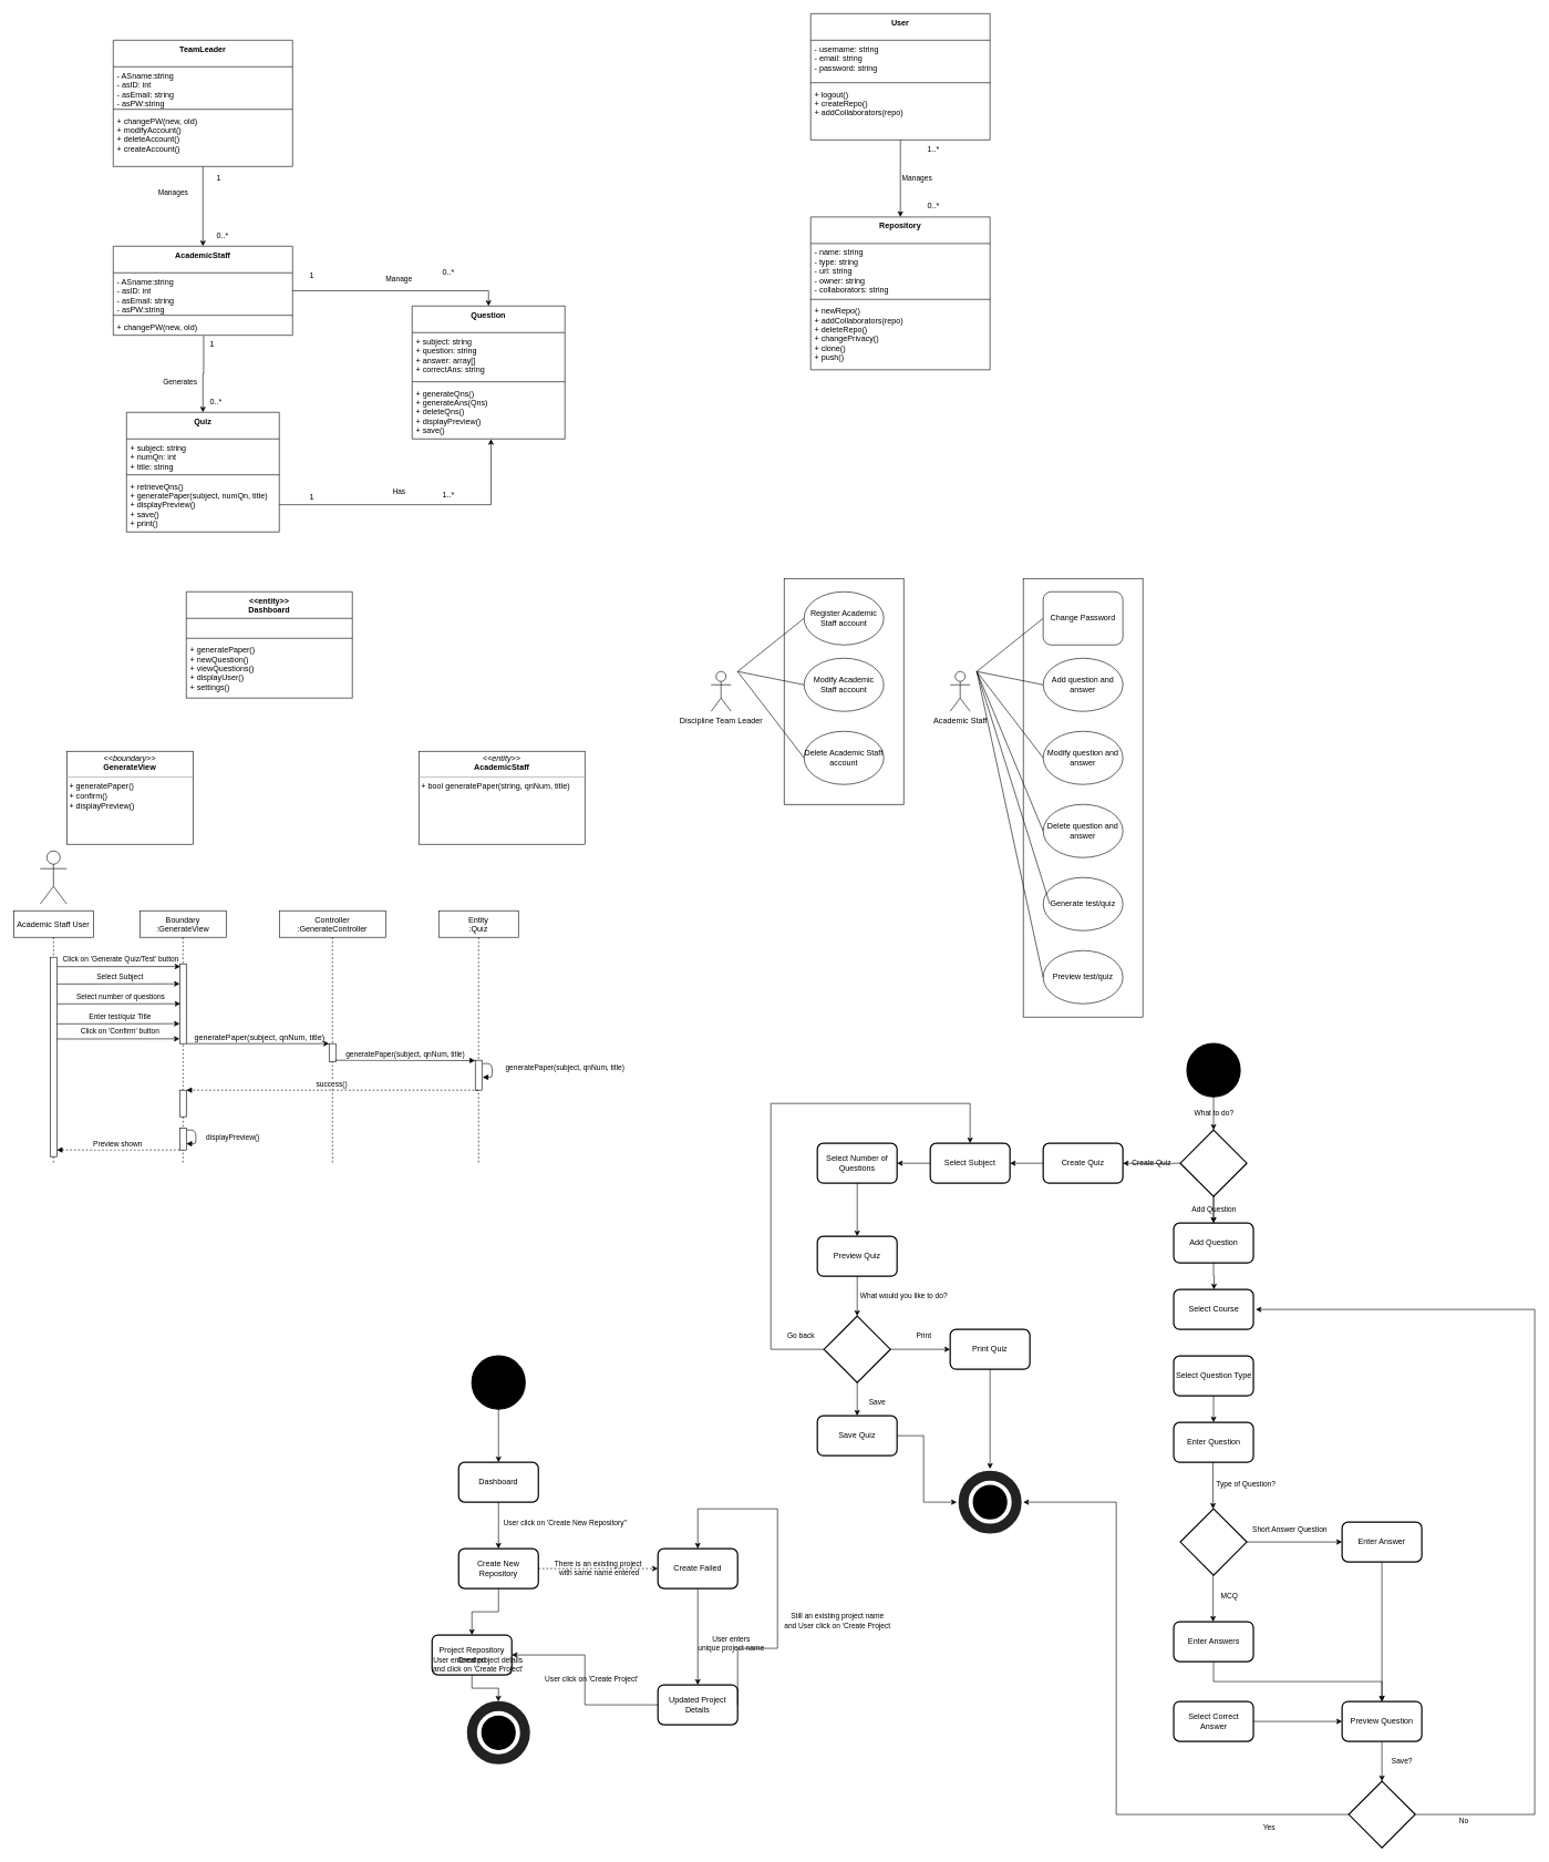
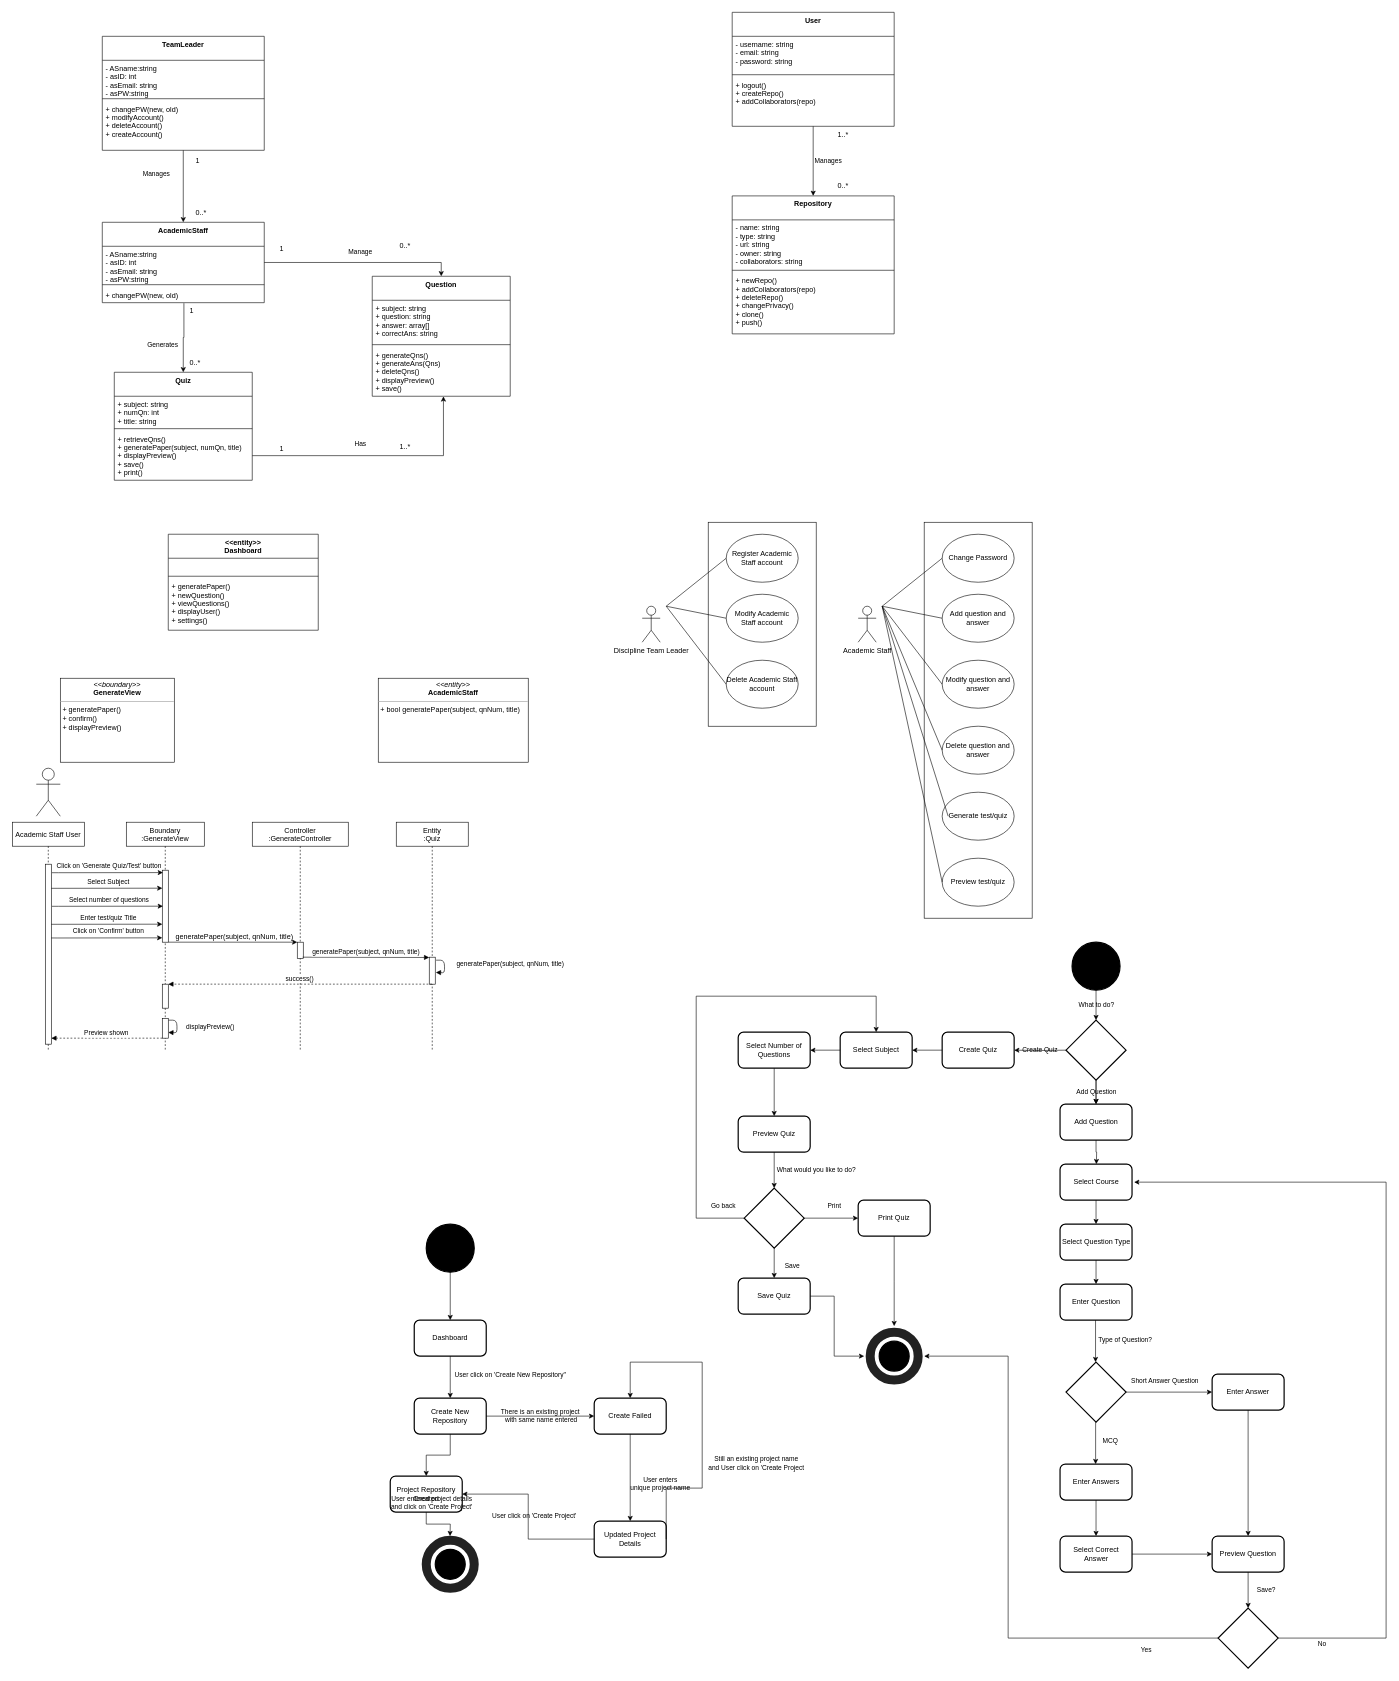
- <mxCell id="12" value="Change Password" style="whiteSpace=wrap;html=1;rounded=1;" parent="1" vertex="1"><mxGeometry x="1570" y="890" width="120" height="80" as="geometry" /></mxCell>
+ <mxCell id="12" value="Change Password" style="ellipse;whiteSpace=wrap;html=1;" parent="1" vertex="1"><mxGeometry x="1570" y="890" width="120" height="80" as="geometry" /></mxCell>
- <mxCell id="35" value="&lt;p style=&quot;margin: 0px ; margin-top: 4px ; text-align: center&quot;&gt;&lt;i&gt;&amp;lt;&amp;lt;entity&amp;gt;&amp;gt;&lt;/i&gt;&lt;br&gt;&lt;b&gt;AcademicStaff&lt;/b&gt;&lt;/p&gt;&lt;hr size=&quot;1&quot;&gt;&lt;p style=&quot;margin: 0px ; margin-left: 4px&quot;&gt;+ bool generatePaper(string, qnNum, title)&lt;br&gt;&lt;/p&gt;" style="verticalAlign=top;align=left;overflow=fill;fontSize=12;fontFamily=Helvetica;html=1;" parent="1" vertex="1"><mxGeometry x="630" y="1130" width="250" height="140" as="geometry" /></mxCell>
+ <mxCell id="35" value="&lt;p style=&quot;margin: 0px ; margin-top: 4px ; text-align: center&quot;&gt;&lt;i&gt;&amp;lt;&amp;lt;entity&amp;gt;&amp;gt;&lt;/i&gt;&lt;br&gt;&lt;b&gt;AcademicStaff&lt;/b&gt;&lt;/p&gt;&lt;hr size=&quot;1&quot;&gt;&lt;p style=&quot;margin: 0px ; margin-left: 4px&quot;&gt;+ bool generatePaper(subject, qnNum, title)&lt;br&gt;&lt;/p&gt;" style="verticalAlign=top;align=left;overflow=fill;fontSize=12;fontFamily=Helvetica;html=1;" parent="1" vertex="1"><mxGeometry x="630" y="1130" width="250" height="140" as="geometry" /></mxCell>
+ <mxCell id="62" style="edgeStyle=orthogonalEdgeStyle;rounded=0;orthogonalLoop=1;jettySize=auto;html=1;exitX=0.5;exitY=1;exitDx=0;exitDy=0;entryX=0.5;entryY=0;entryDx=0;entryDy=0;labelBackgroundColor=none;" parent="1" source="63" target="80" edge="1"><mxGeometry relative="1" as="geometry" /></mxCell>
- <mxCell id="99" value="There is an existing project&lt;br&gt;&amp;nbsp;with same name entered" style="edgeStyle=orthogonalEdgeStyle;rounded=0;orthogonalLoop=1;jettySize=auto;html=1;exitX=1;exitY=0.5;exitDx=0;exitDy=0;entryX=0;entryY=0.5;entryDx=0;entryDy=0;labelBackgroundColor=none;dashed=1;" parent="1" source="100" target="156" edge="1"><mxGeometry relative="1" as="geometry" /></mxCell>
+ <mxCell id="99" value="There is an existing project&lt;br&gt;&amp;nbsp;with same name entered" style="edgeStyle=orthogonalEdgeStyle;rounded=0;orthogonalLoop=1;jettySize=auto;html=1;exitX=1;exitY=0.5;exitDx=0;exitDy=0;entryX=0;entryY=0.5;entryDx=0;entryDy=0;labelBackgroundColor=none;" parent="1" source="100" target="156" edge="1"><mxGeometry relative="1" as="geometry" /></mxCell>
- <mxCell id="76" style="edgeStyle=orthogonalEdgeStyle;rounded=0;orthogonalLoop=1;jettySize=auto;html=1;exitX=0.5;exitY=1;exitDx=0;exitDy=0;labelBackgroundColor=none;" parent="1" source="77" target="82" edge="1"><mxGeometry relative="1" as="geometry" /></mxCell>
+ <mxCell id="76" style="edgeStyle=orthogonalEdgeStyle;rounded=0;orthogonalLoop=1;jettySize=auto;html=1;exitX=0.5;exitY=1;exitDx=0;exitDy=0;entryX=0.5;entryY=0;entryDx=0;entryDy=0;labelBackgroundColor=none;" parent="1" source="77" target="79" edge="1"><mxGeometry relative="1" as="geometry" /></mxCell>
